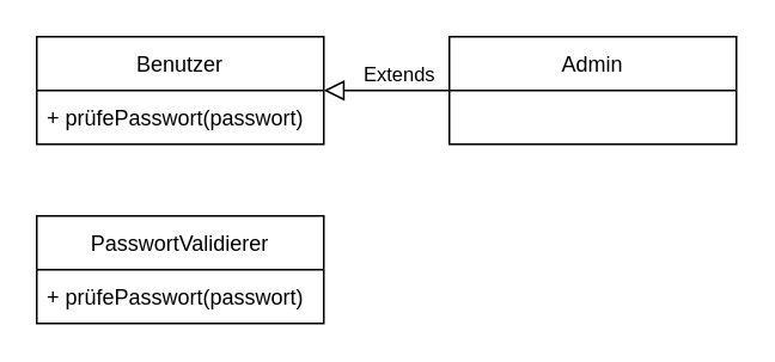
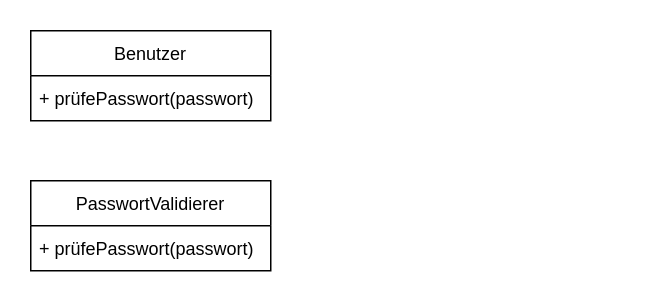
- <mxCell id="7" value="Extends" style="endArrow=block;endSize=9;endFill=0;html=1;rounded=0;edgeStyle=orthogonalEdgeStyle;exitX=0;exitY=0.5;exitDx=0;exitDy=0;entryX=1;entryY=0.5;entryDx=0;entryDy=0;" parent="1" source="4" target="2" edge="1"><mxGeometry x="-0.2" y="-9" width="160" relative="1" as="geometry"><mxPoint x="70" y="180" as="sourcePoint" /><mxPoint x="230" y="180" as="targetPoint" /><mxPoint as="offset" /></mxGeometry></mxCell>
- <mxCell id="4" value="Admin" style="swimlane;fontStyle=0;childLayout=stackLayout;horizontal=1;startSize=30;horizontalStack=0;resizeParent=1;resizeParentMax=0;resizeLast=0;collapsible=1;marginBottom=0;" parent="1" vertex="1"><mxGeometry x="250" y="20" width="160" height="60" as="geometry"><mxRectangle x="520" y="180" width="70" height="30" as="alternateBounds" /></mxGeometry></mxCell>
